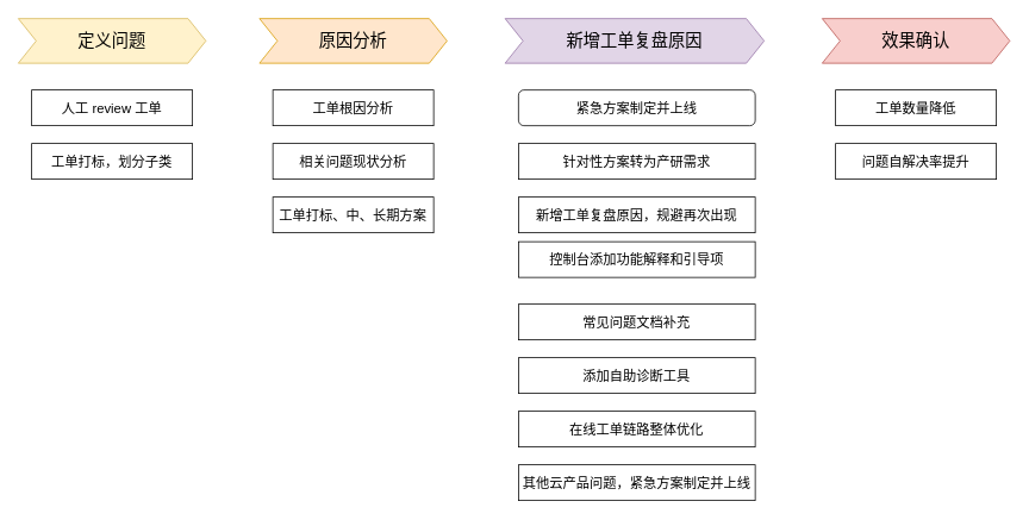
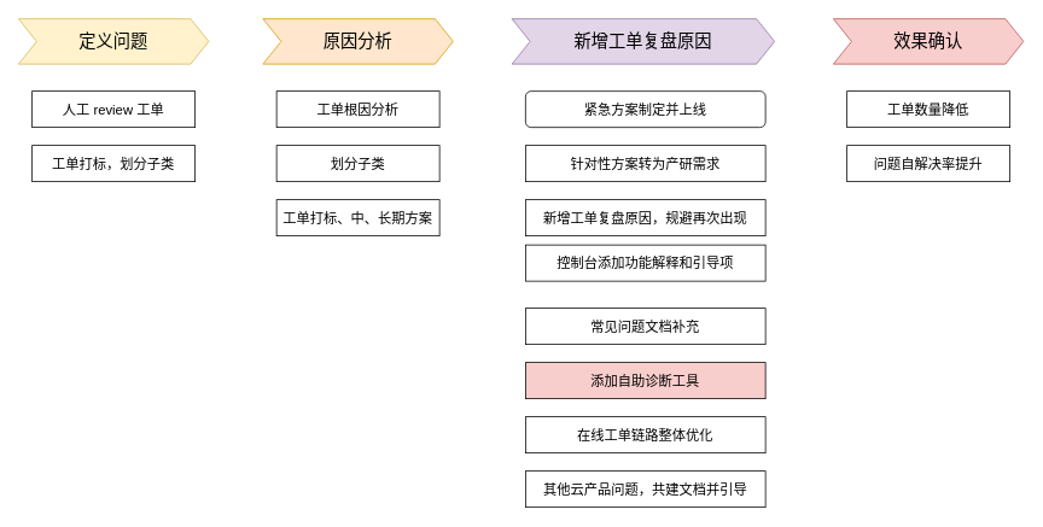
- <mxCell id="9" value="相关问题现状分析" style="rounded=0;whiteSpace=wrap;html=1;fontSize=15;align=center;glass=0;" vertex="1" parent="1"><mxGeometry x="305" y="160" width="180" height="40" as="geometry" /></mxCell>
+ <mxCell id="9" value="划分子类" style="rounded=0;whiteSpace=wrap;html=1;fontSize=15;align=center;glass=0;" vertex="1" parent="1"><mxGeometry x="305" y="160" width="180" height="40" as="geometry" /></mxCell>
- <mxCell id="17" value="添加自助诊断工具" style="rounded=0;whiteSpace=wrap;html=1;fontSize=15;align=center;glass=0;" vertex="1" parent="1"><mxGeometry x="580" y="400" width="265" height="40" as="geometry" /></mxCell>
+ <mxCell id="17" value="添加自助诊断工具" style="rounded=0;whiteSpace=wrap;html=1;fontSize=15;align=center;glass=0;fillColor=#f8cecc;" vertex="1" parent="1"><mxGeometry x="580" y="400" width="265" height="40" as="geometry" /></mxCell>
- <mxCell id="16" value="其他云产品问题，紧急方案制定并上线" style="rounded=0;whiteSpace=wrap;html=1;fontSize=15;align=center;glass=0;" vertex="1" parent="1"><mxGeometry x="580" y="520" width="265" height="40" as="geometry" /></mxCell>
+ <mxCell id="16" value="其他云产品问题，共建文档并引导" style="rounded=0;whiteSpace=wrap;html=1;fontSize=15;align=center;glass=0;" vertex="1" parent="1"><mxGeometry x="580" y="520" width="265" height="40" as="geometry" /></mxCell>
